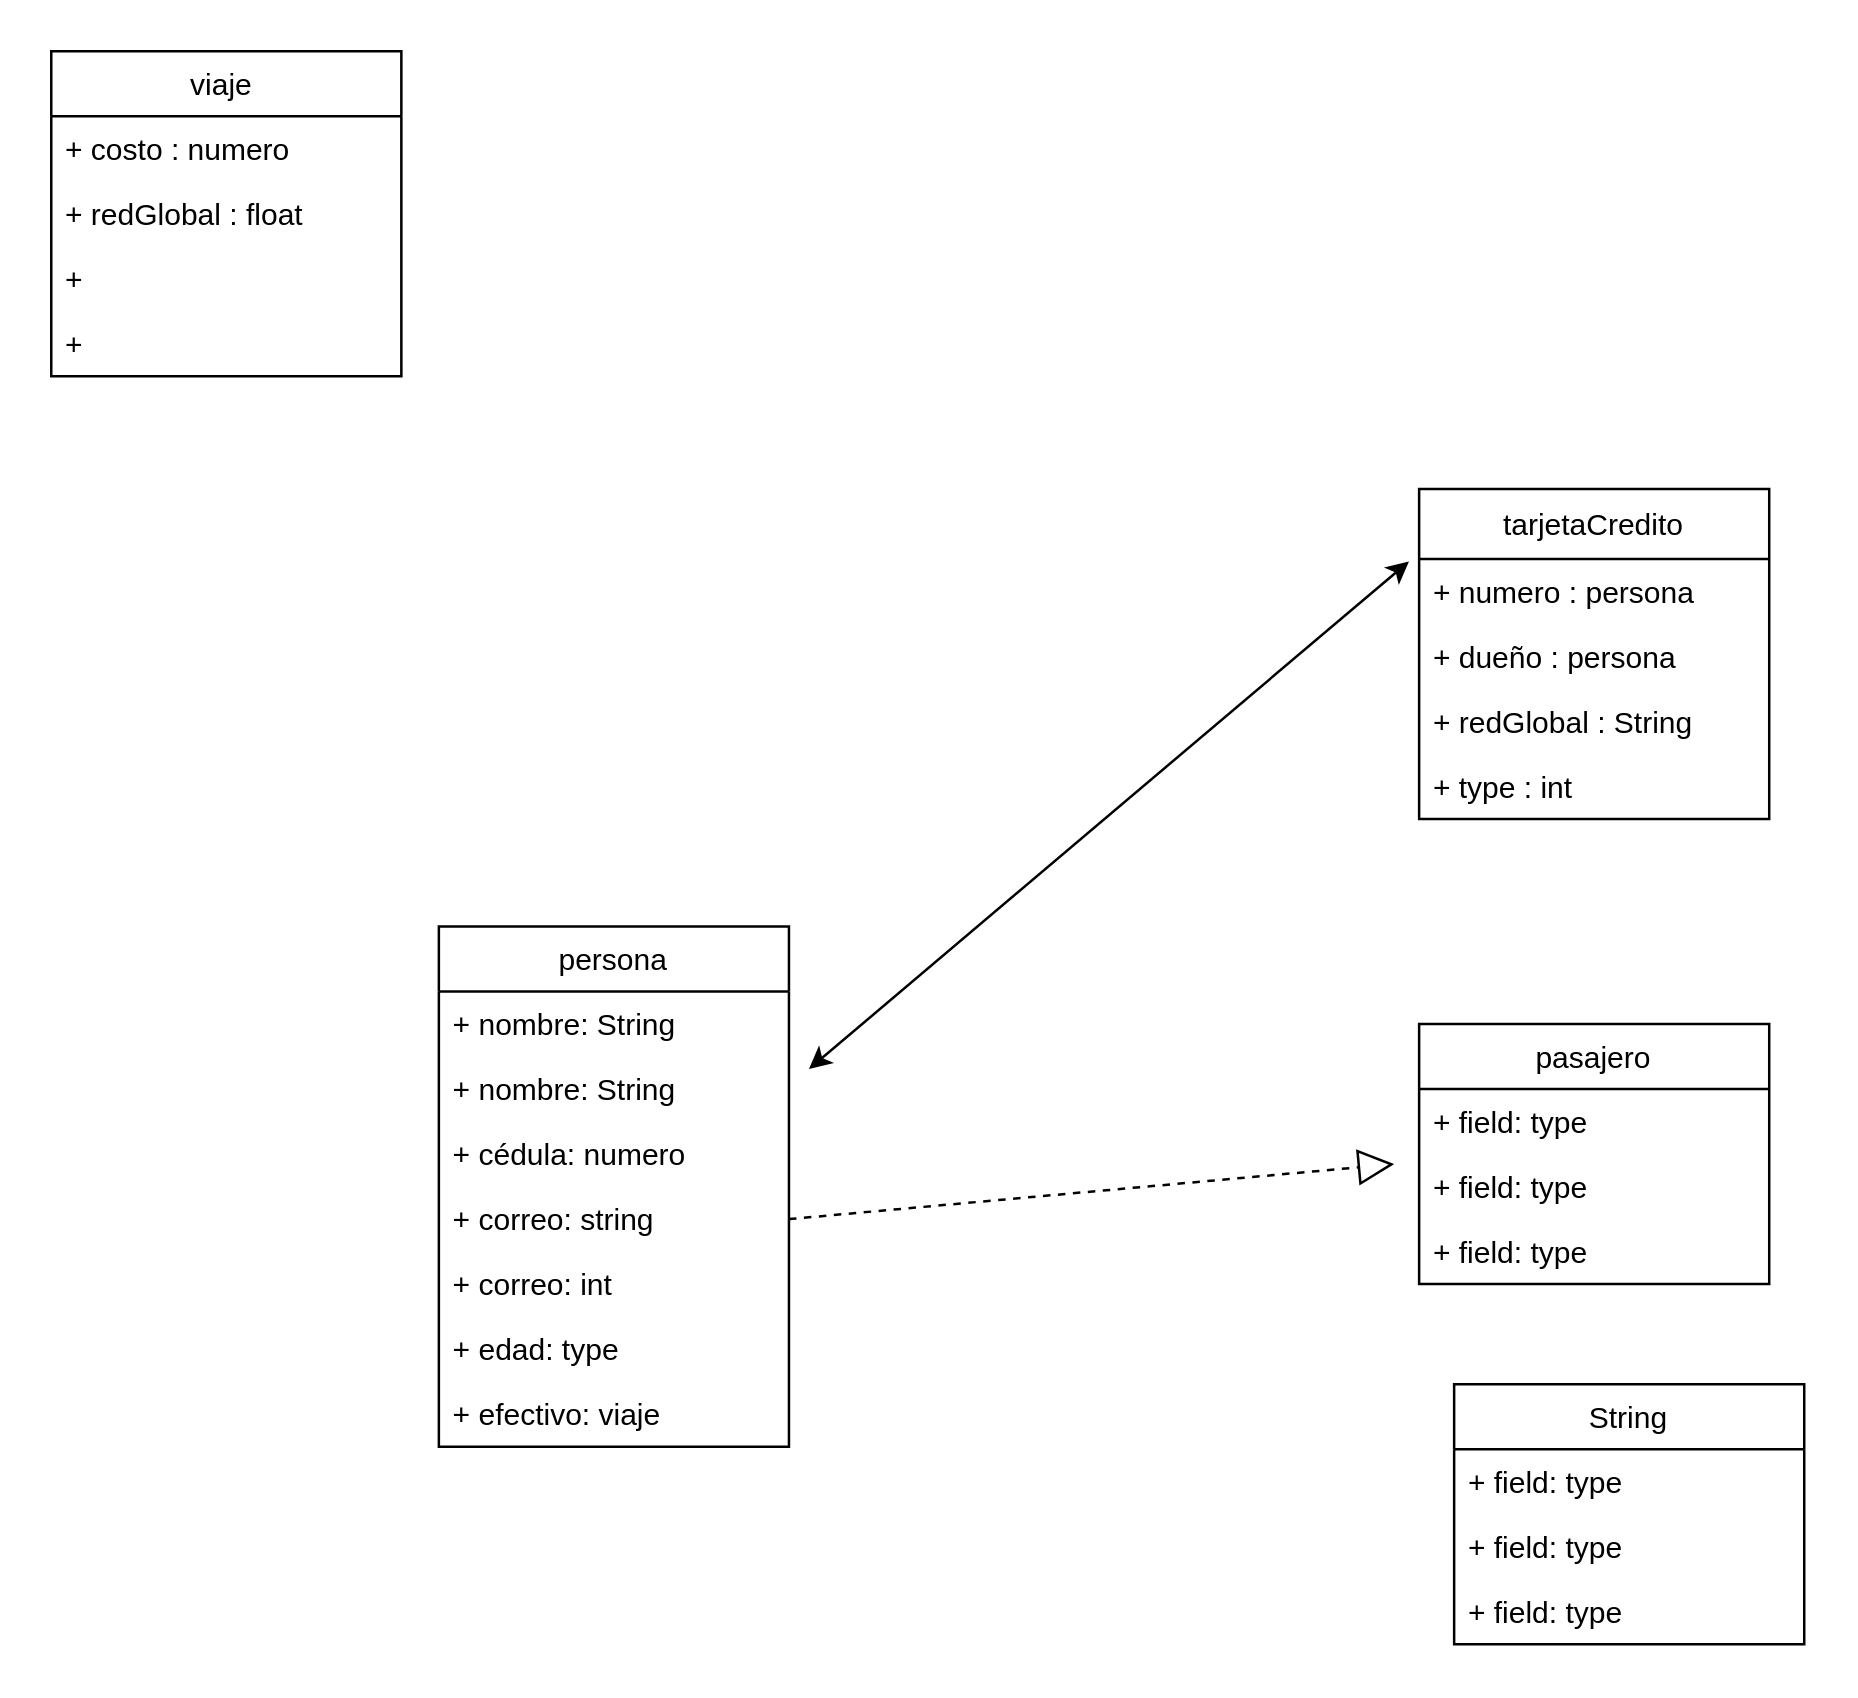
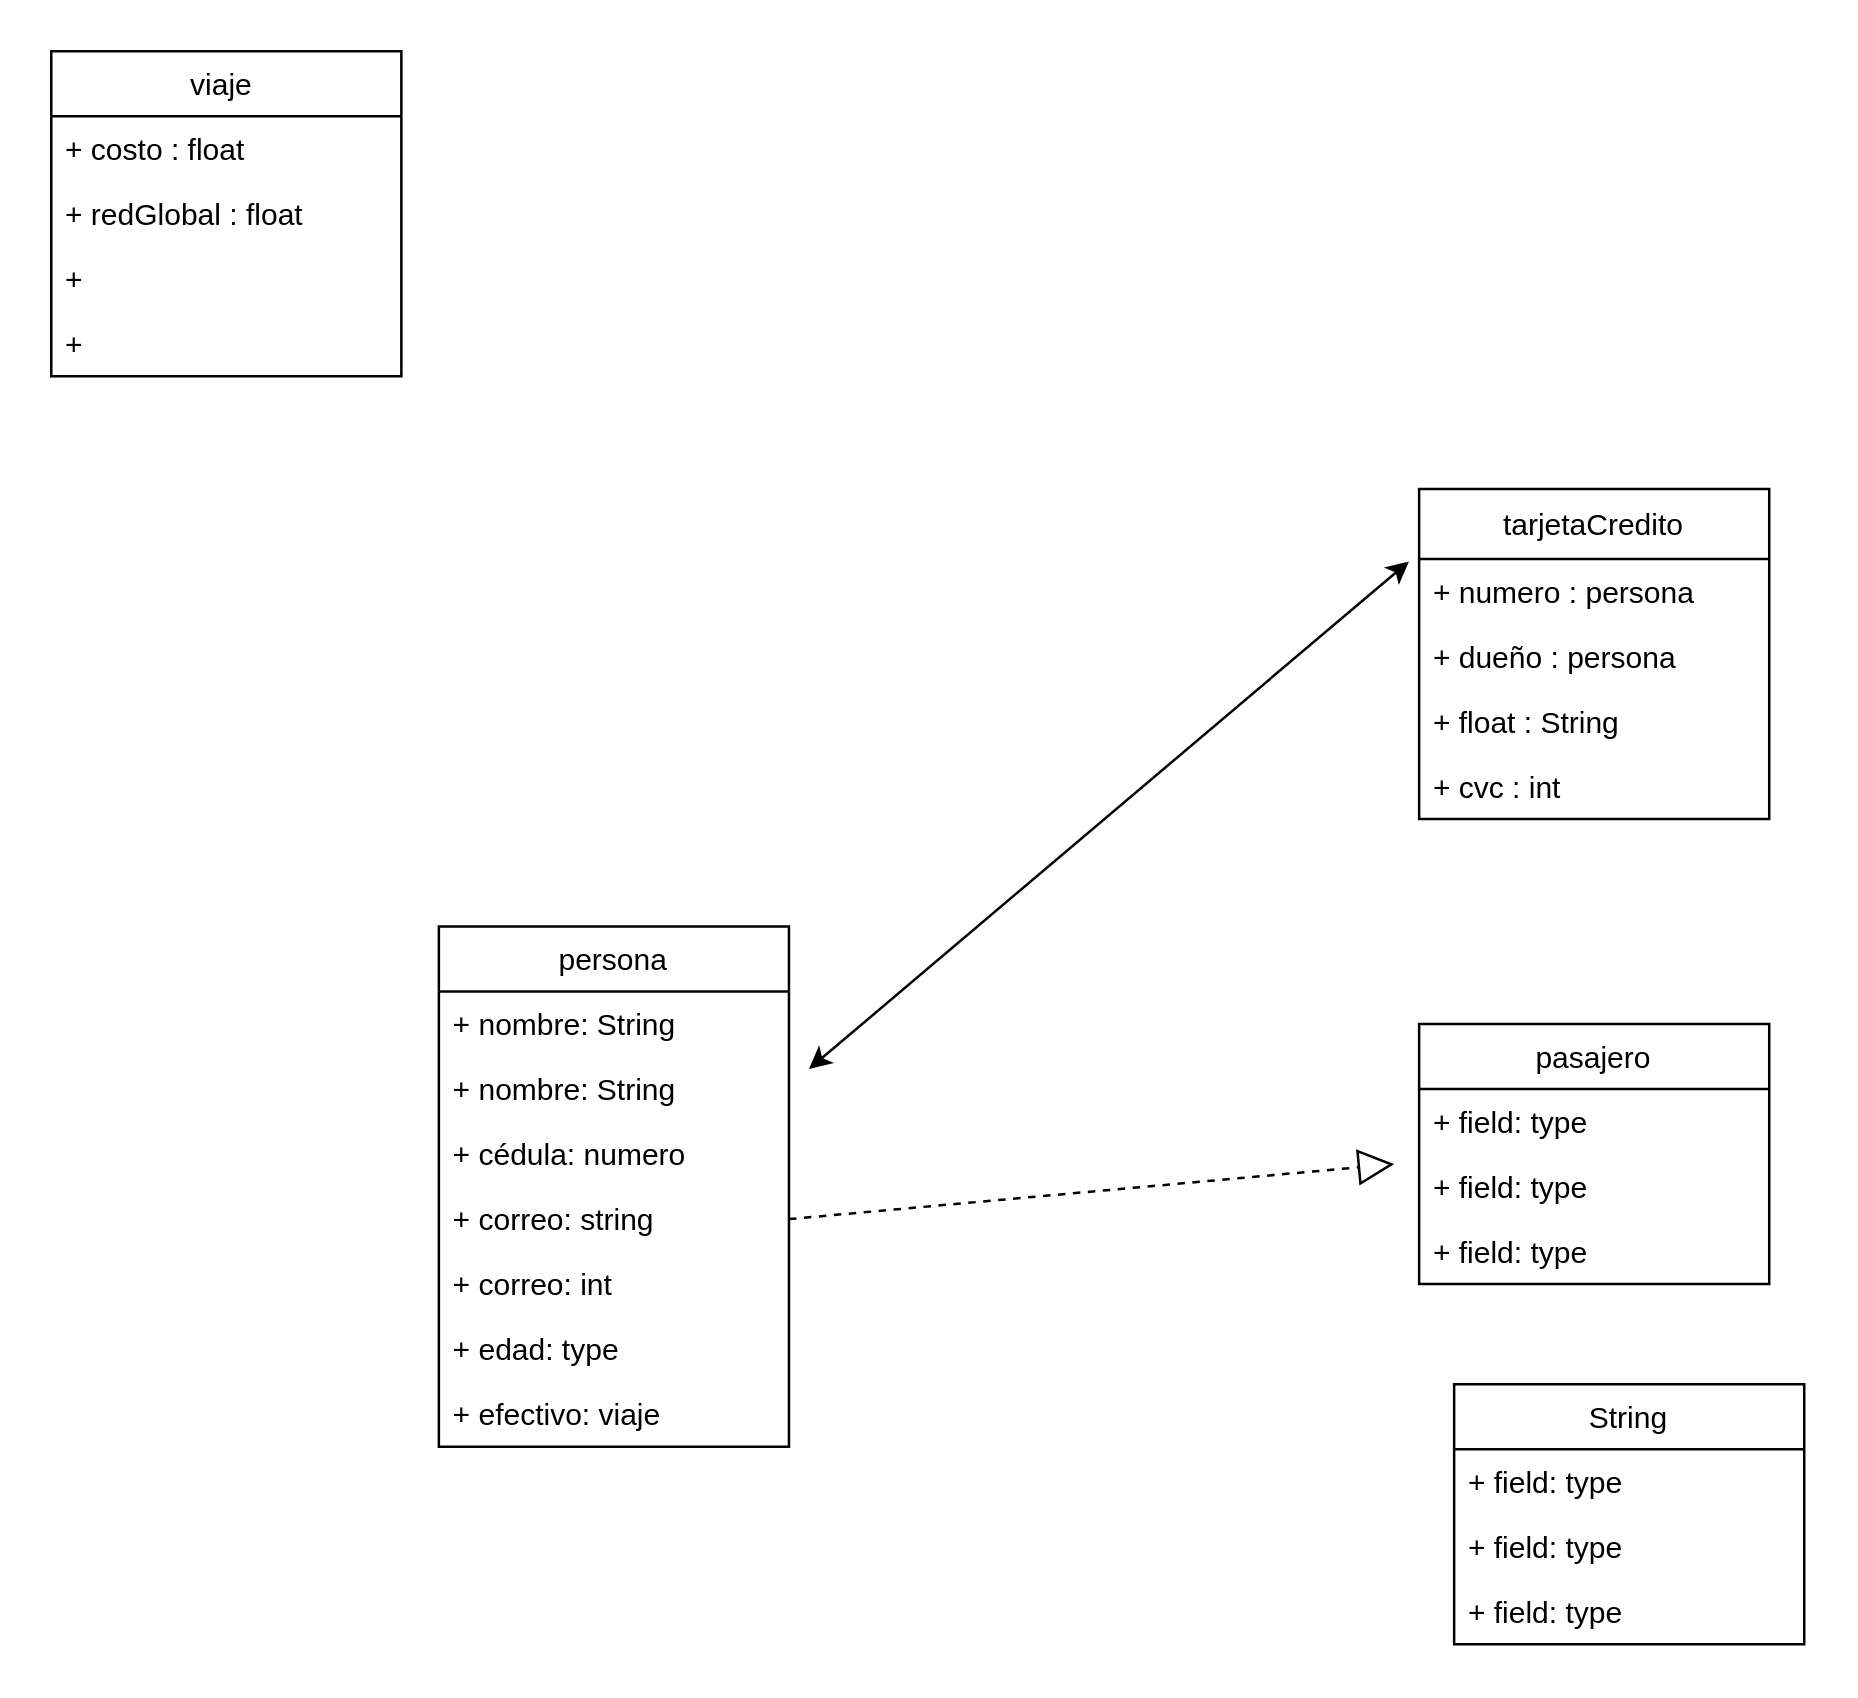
- <mxCell id="3" value="+ costo : numero&#10;" style="text;strokeColor=none;fillColor=none;align=left;verticalAlign=top;spacingLeft=4;spacingRight=4;overflow=hidden;rotatable=0;points=[[0,0.5],[1,0.5]];portConstraint=eastwest;" parent="2" vertex="1"><mxGeometry y="26" width="140" height="26" as="geometry" /></mxCell>
+ <mxCell id="3" value="+ costo : float&#10;" style="text;strokeColor=none;fillColor=none;align=left;verticalAlign=top;spacingLeft=4;spacingRight=4;overflow=hidden;rotatable=0;points=[[0,0.5],[1,0.5]];portConstraint=eastwest;" parent="2" vertex="1"><mxGeometry y="26" width="140" height="26" as="geometry" /></mxCell>
- <mxCell id="22" value="+ redGlobal : String" style="text;strokeColor=none;fillColor=none;align=left;verticalAlign=top;spacingLeft=4;spacingRight=4;overflow=hidden;rotatable=0;points=[[0,0.5],[1,0.5]];portConstraint=eastwest;" parent="19" vertex="1"><mxGeometry y="80" width="140" height="26" as="geometry" /></mxCell>
+ <mxCell id="22" value="+ float : String" style="text;strokeColor=none;fillColor=none;align=left;verticalAlign=top;spacingLeft=4;spacingRight=4;overflow=hidden;rotatable=0;points=[[0,0.5],[1,0.5]];portConstraint=eastwest;" parent="19" vertex="1"><mxGeometry y="80" width="140" height="26" as="geometry" /></mxCell>
- <mxCell id="23" value="+ type : int " style="text;strokeColor=none;fillColor=none;align=left;verticalAlign=top;spacingLeft=4;spacingRight=4;overflow=hidden;rotatable=0;points=[[0,0.5],[1,0.5]];portConstraint=eastwest;" parent="19" vertex="1"><mxGeometry y="106" width="140" height="26" as="geometry" /></mxCell>
+ <mxCell id="23" value="+ cvc : int " style="text;strokeColor=none;fillColor=none;align=left;verticalAlign=top;spacingLeft=4;spacingRight=4;overflow=hidden;rotatable=0;points=[[0,0.5],[1,0.5]];portConstraint=eastwest;" parent="19" vertex="1"><mxGeometry y="106" width="140" height="26" as="geometry" /></mxCell>
